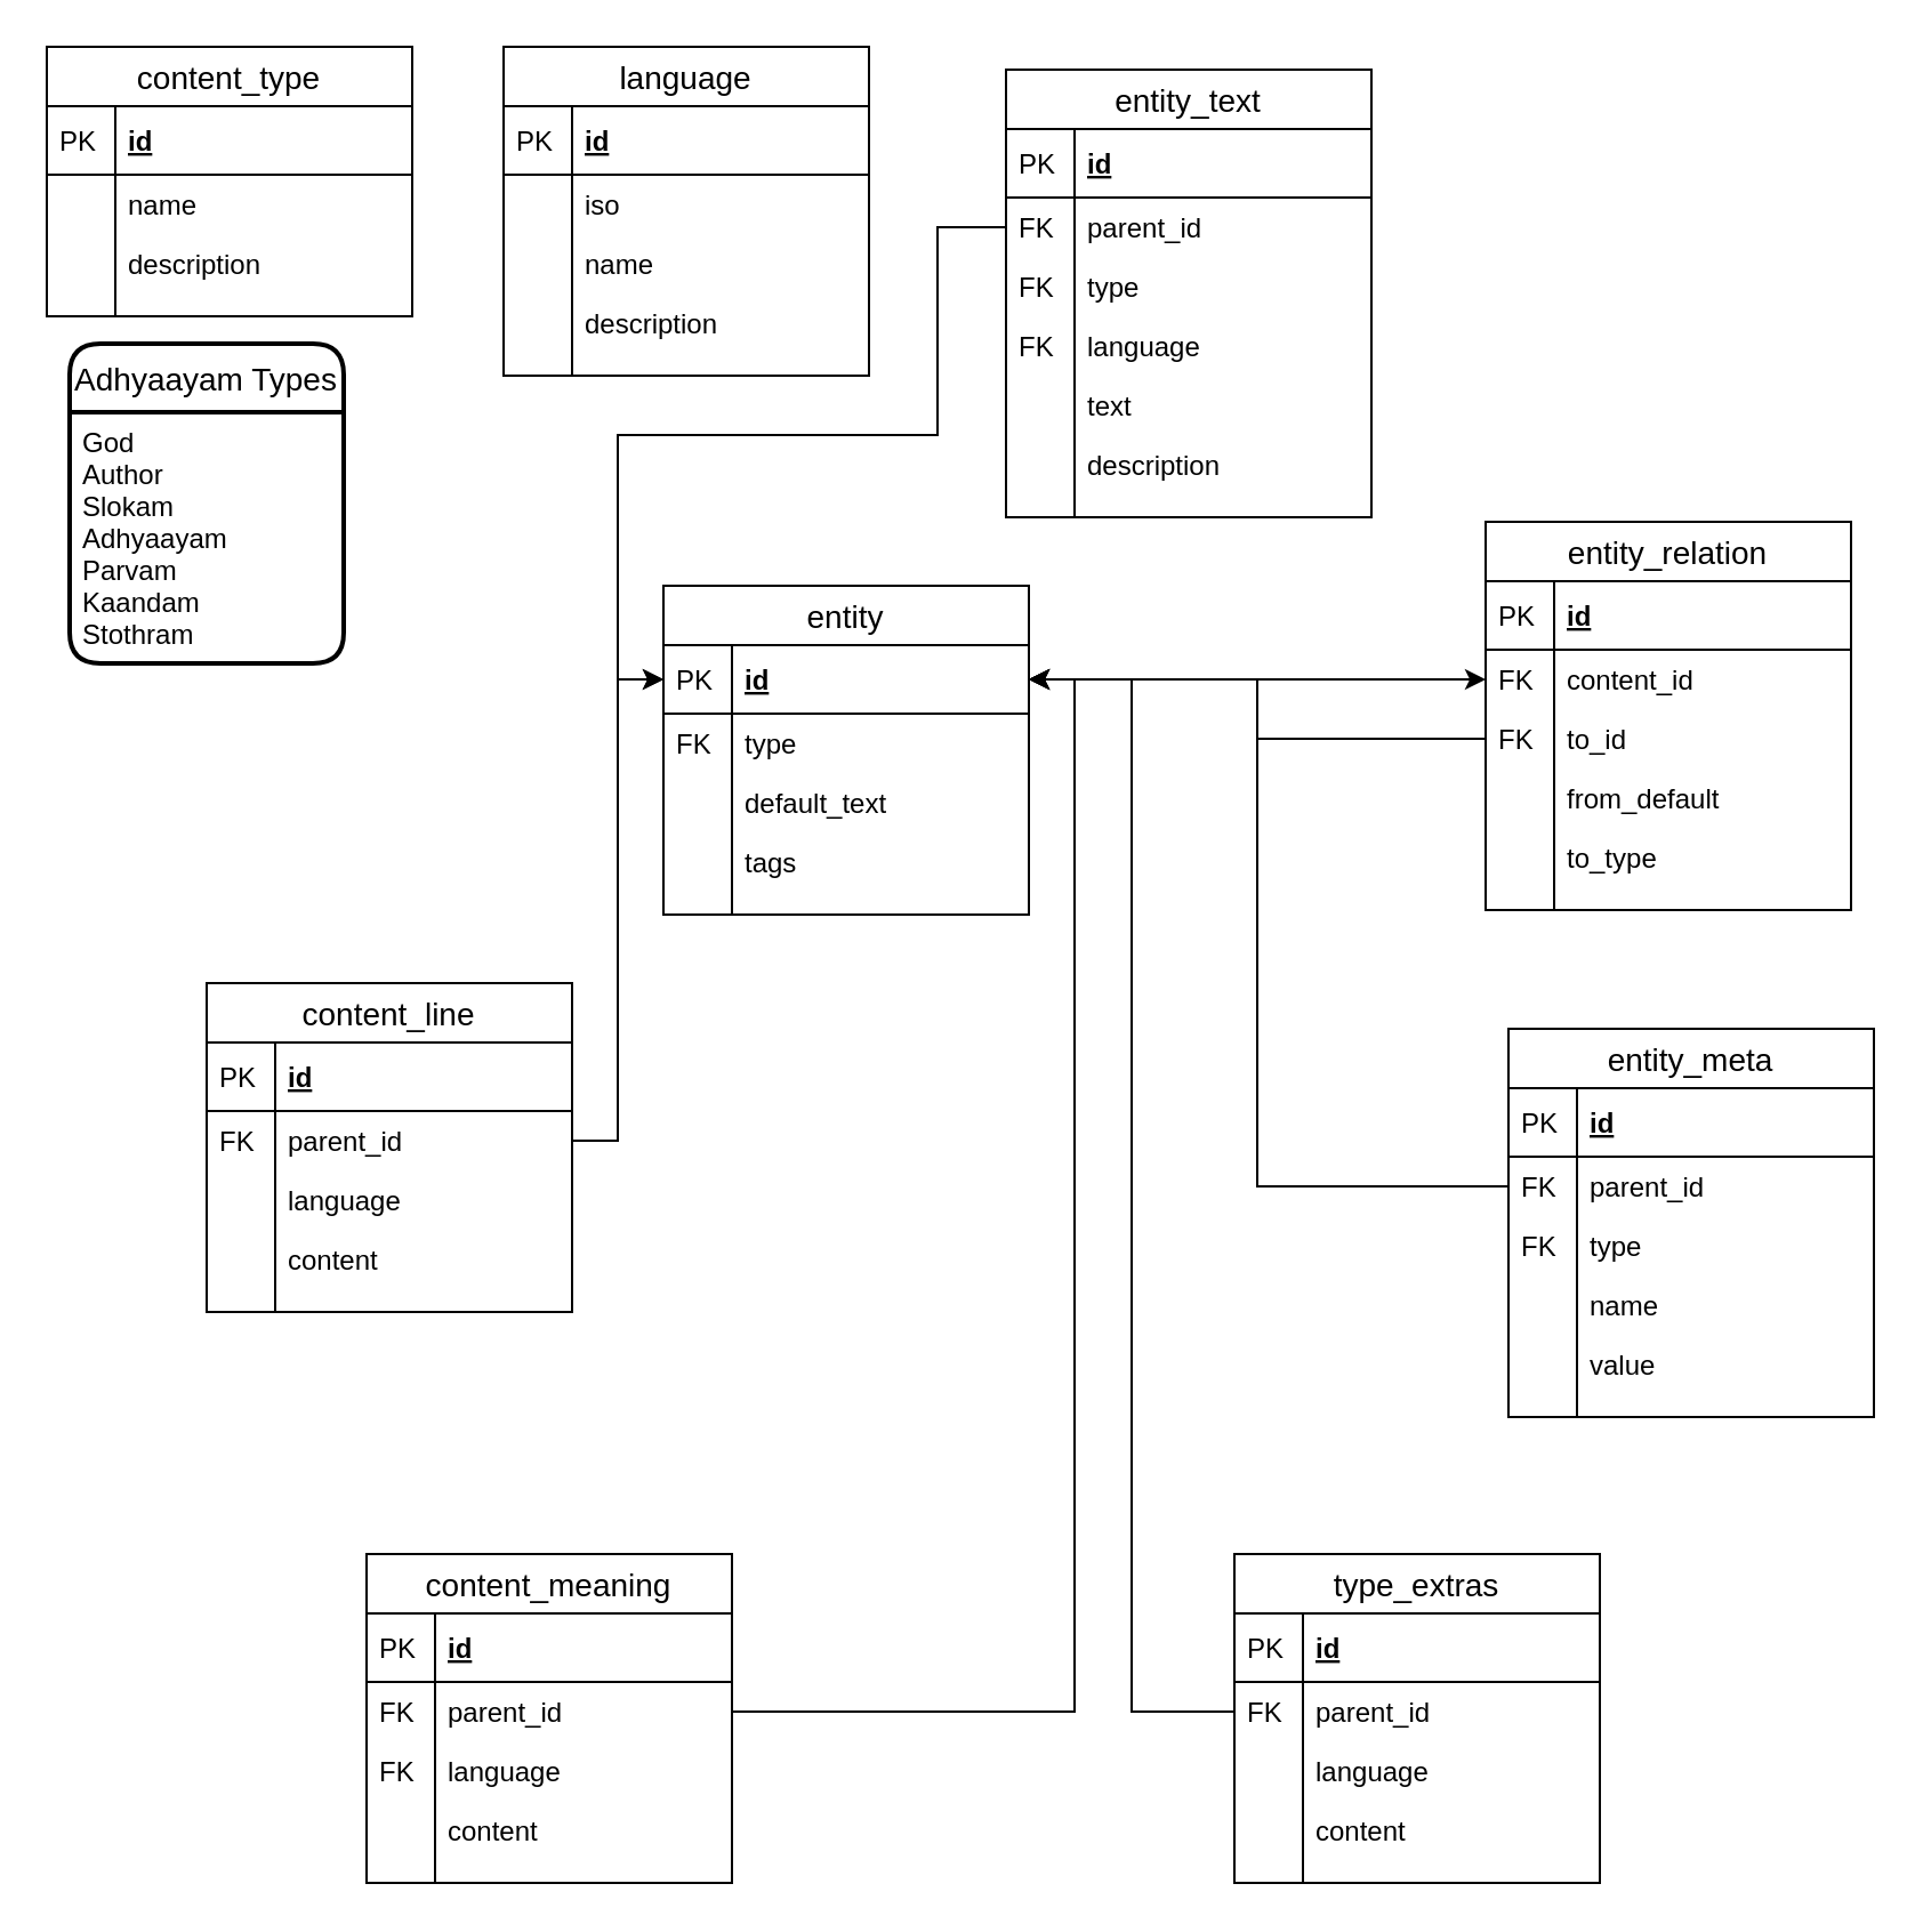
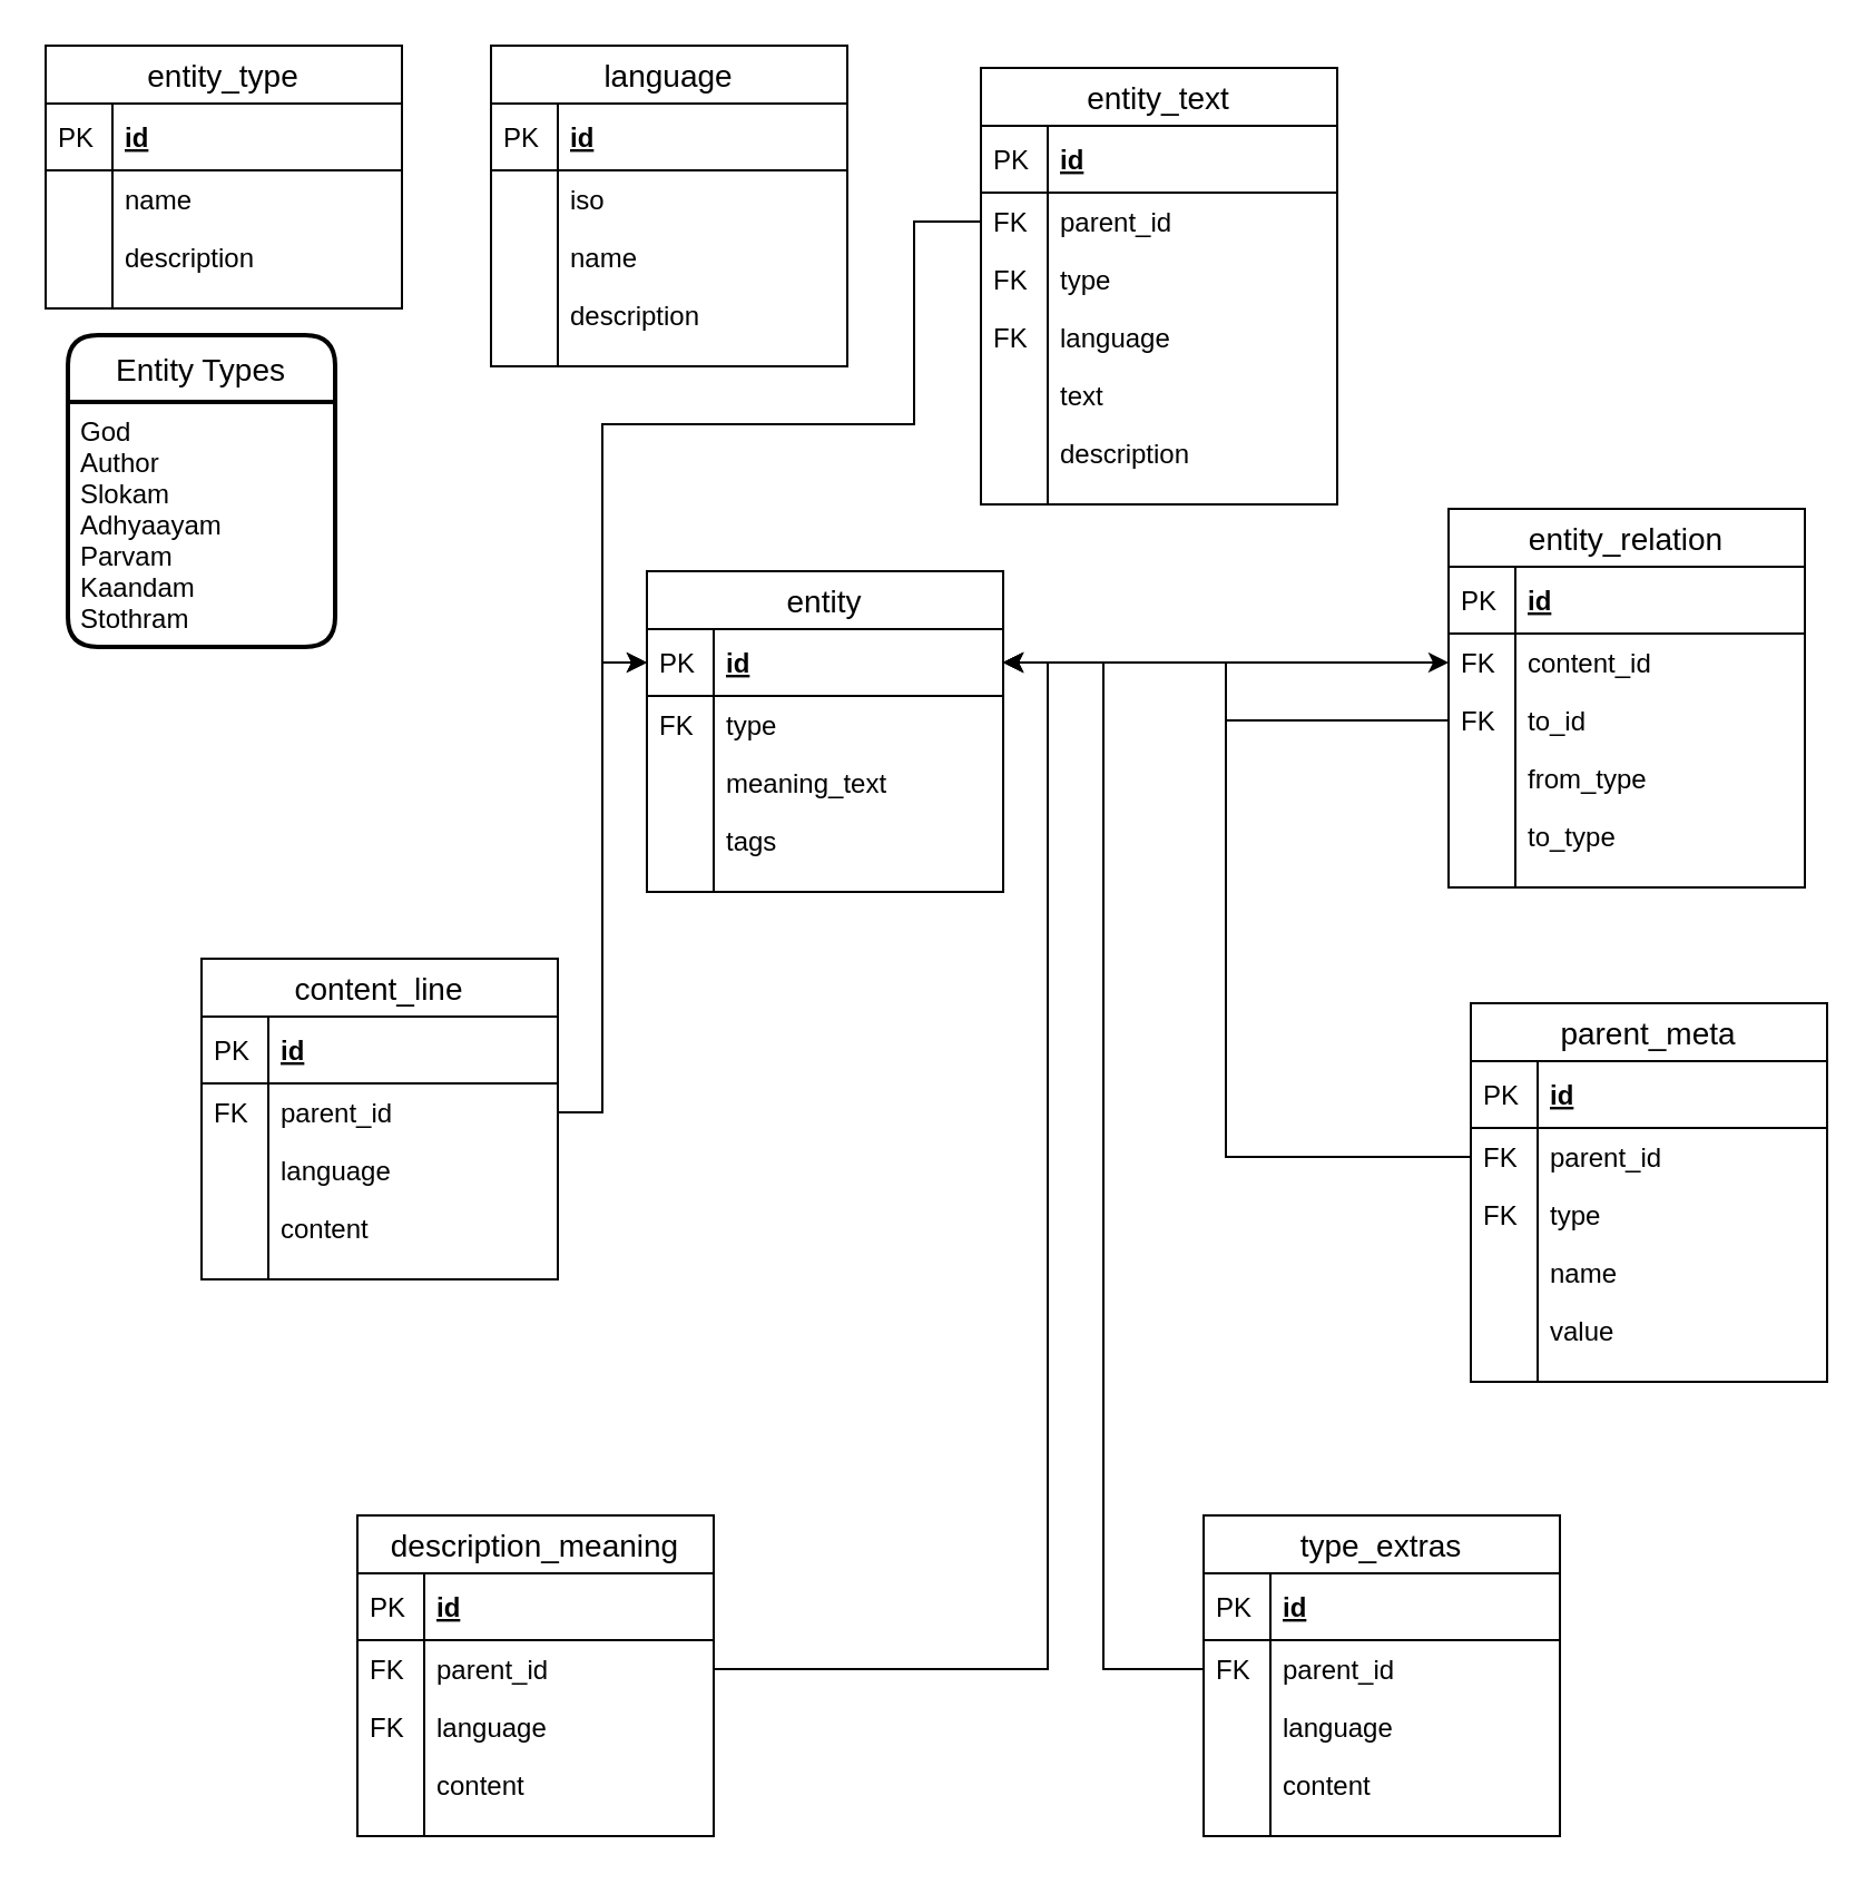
- <mxCell id="2" value="content_type" style="swimlane;fontStyle=0;childLayout=stackLayout;horizontal=1;startSize=26;horizontalStack=0;resizeParent=1;resizeParentMax=0;resizeLast=0;collapsible=1;marginBottom=0;align=center;fontSize=14;" parent="1" vertex="1"><mxGeometry x="20" y="20" width="160" height="118" as="geometry" /></mxCell>
+ <mxCell id="2" value="entity_type" style="swimlane;fontStyle=0;childLayout=stackLayout;horizontal=1;startSize=26;horizontalStack=0;resizeParent=1;resizeParentMax=0;resizeLast=0;collapsible=1;marginBottom=0;align=center;fontSize=14;" parent="1" vertex="1"><mxGeometry x="20" y="20" width="160" height="118" as="geometry" /></mxCell>
- <mxCell id="11" value="Adhyaayam Types" style="swimlane;childLayout=stackLayout;horizontal=1;startSize=30;horizontalStack=0;rounded=1;fontSize=14;fontStyle=0;strokeWidth=2;resizeParent=0;resizeLast=1;shadow=0;dashed=0;align=center;" parent="1" vertex="1"><mxGeometry x="30" y="150" width="120" height="140" as="geometry" /></mxCell>
+ <mxCell id="11" value="Entity Types" style="swimlane;childLayout=stackLayout;horizontal=1;startSize=30;horizontalStack=0;rounded=1;fontSize=14;fontStyle=0;strokeWidth=2;resizeParent=0;resizeLast=1;shadow=0;dashed=0;align=center;" parent="1" vertex="1"><mxGeometry x="30" y="150" width="120" height="140" as="geometry" /></mxCell>
- <mxCell id="71" value="from_default" style="shape=partialRectangle;top=0;left=0;right=0;bottom=0;align=left;verticalAlign=top;fillColor=none;spacingLeft=34;spacingRight=4;overflow=hidden;rotatable=0;points=[[0,0.5],[1,0.5]];portConstraint=eastwest;dropTarget=0;fontSize=12;" parent="64" vertex="1"><mxGeometry y="108" width="160" height="26" as="geometry" /></mxCell>
+ <mxCell id="71" value="from_type" style="shape=partialRectangle;top=0;left=0;right=0;bottom=0;align=left;verticalAlign=top;fillColor=none;spacingLeft=34;spacingRight=4;overflow=hidden;rotatable=0;points=[[0,0.5],[1,0.5]];portConstraint=eastwest;dropTarget=0;fontSize=12;" parent="64" vertex="1"><mxGeometry y="108" width="160" height="26" as="geometry" /></mxCell>
- <mxCell id="58" value="default_text" style="shape=partialRectangle;top=0;left=0;right=0;bottom=0;align=left;verticalAlign=top;fillColor=none;spacingLeft=34;spacingRight=4;overflow=hidden;rotatable=0;points=[[0,0.5],[1,0.5]];portConstraint=eastwest;dropTarget=0;fontSize=12;" parent="53" vertex="1"><mxGeometry y="82" width="160" height="26" as="geometry" /></mxCell>
+ <mxCell id="58" value="meaning_text" style="shape=partialRectangle;top=0;left=0;right=0;bottom=0;align=left;verticalAlign=top;fillColor=none;spacingLeft=34;spacingRight=4;overflow=hidden;rotatable=0;points=[[0,0.5],[1,0.5]];portConstraint=eastwest;dropTarget=0;fontSize=12;" parent="53" vertex="1"><mxGeometry y="82" width="160" height="26" as="geometry" /></mxCell>
- <mxCell id="99" value="entity_meta" style="swimlane;fontStyle=0;childLayout=stackLayout;horizontal=1;startSize=26;horizontalStack=0;resizeParent=1;resizeParentMax=0;resizeLast=0;collapsible=1;marginBottom=0;align=center;fontSize=14;" parent="1" vertex="1"><mxGeometry x="660" y="450" width="160" height="170" as="geometry" /></mxCell>
+ <mxCell id="99" value="parent_meta" style="swimlane;fontStyle=0;childLayout=stackLayout;horizontal=1;startSize=26;horizontalStack=0;resizeParent=1;resizeParentMax=0;resizeLast=0;collapsible=1;marginBottom=0;align=center;fontSize=14;" parent="1" vertex="1"><mxGeometry x="660" y="450" width="160" height="170" as="geometry" /></mxCell>
- <mxCell id="77" value="content_meaning" style="swimlane;fontStyle=0;childLayout=stackLayout;horizontal=1;startSize=26;horizontalStack=0;resizeParent=1;resizeParentMax=0;resizeLast=0;collapsible=1;marginBottom=0;align=center;fontSize=14;" parent="1" vertex="1"><mxGeometry x="160" y="680" width="160" height="144" as="geometry" /></mxCell>
+ <mxCell id="77" value="description_meaning" style="swimlane;fontStyle=0;childLayout=stackLayout;horizontal=1;startSize=26;horizontalStack=0;resizeParent=1;resizeParentMax=0;resizeLast=0;collapsible=1;marginBottom=0;align=center;fontSize=14;" parent="1" vertex="1"><mxGeometry x="160" y="680" width="160" height="144" as="geometry" /></mxCell>
